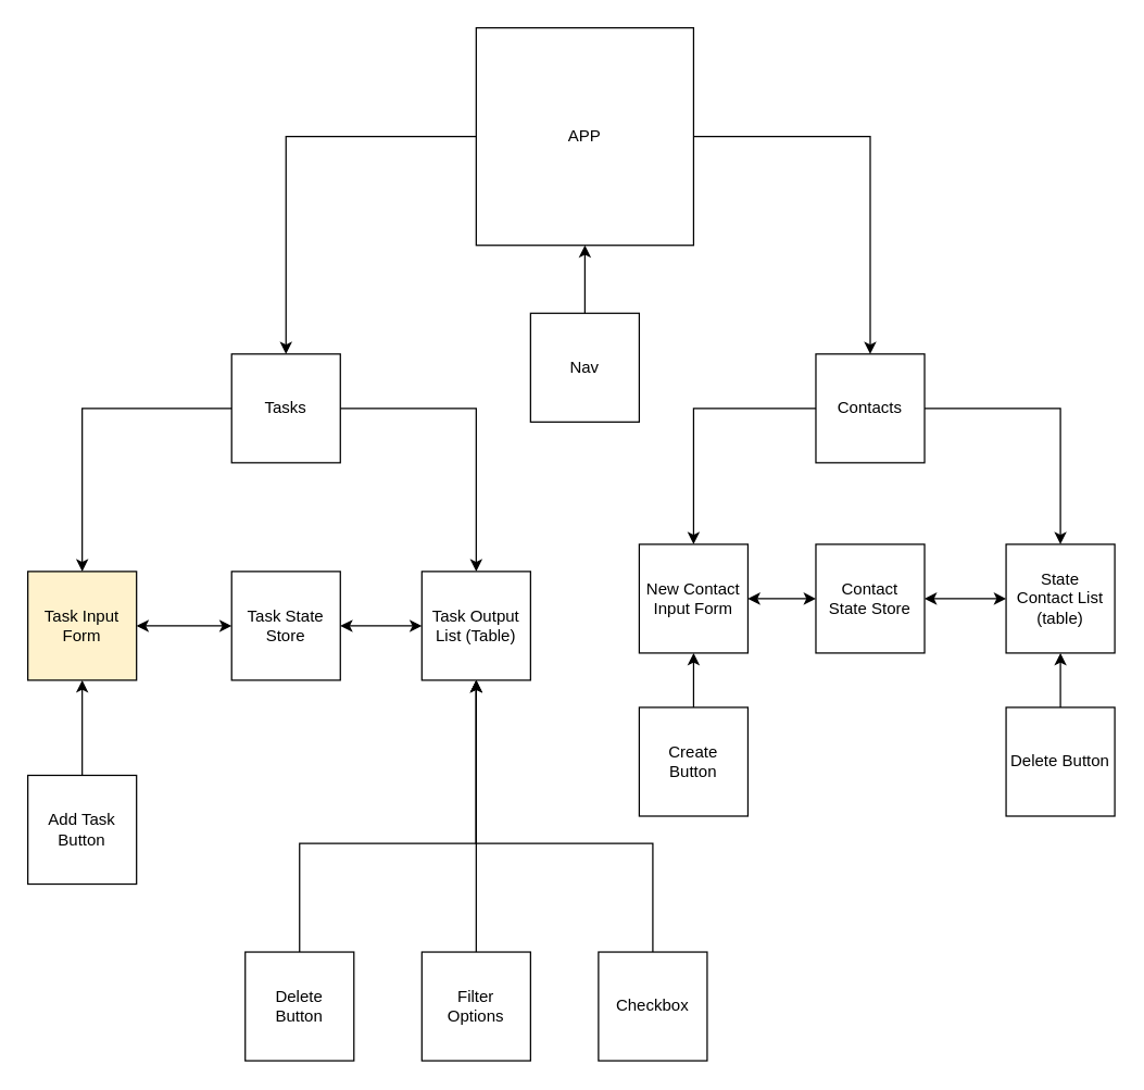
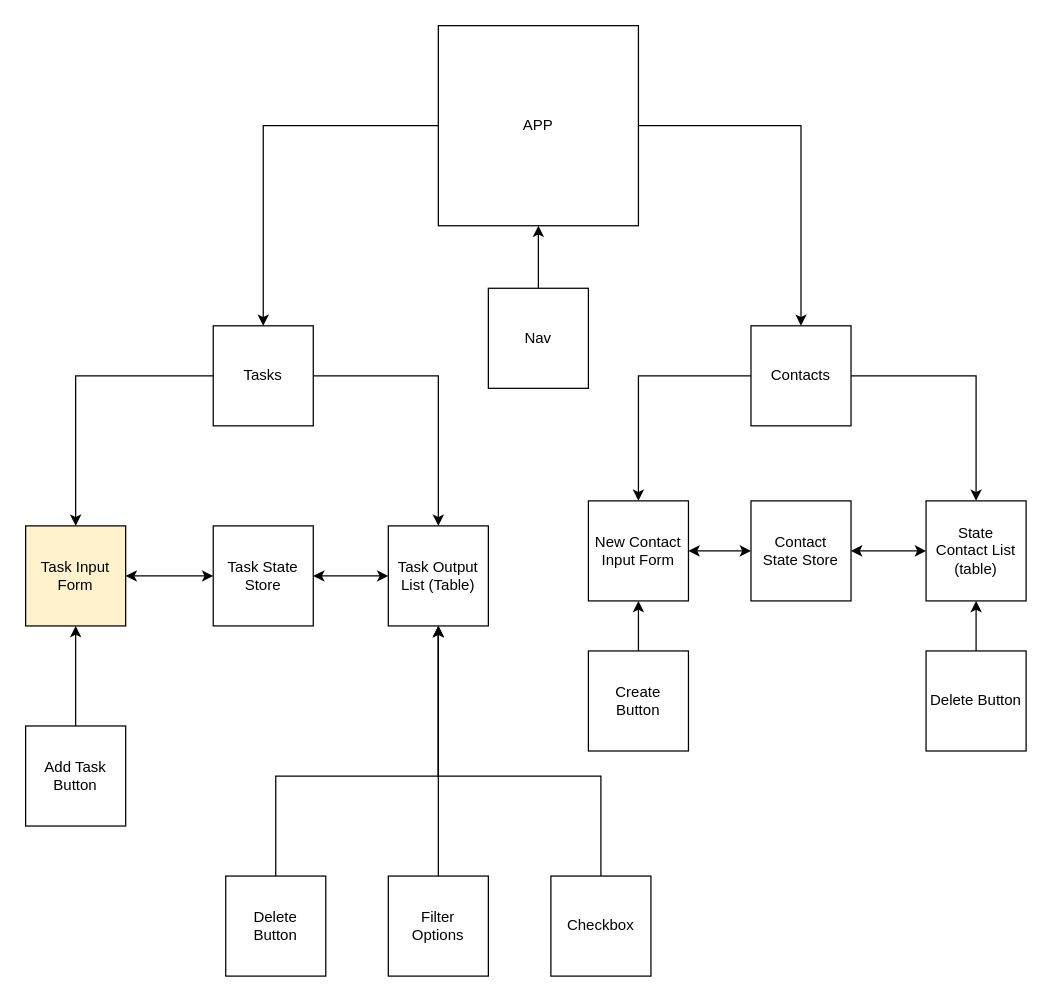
- <mxCell id="27" value="Add Task&lt;br&gt;Button" style="whiteSpace=wrap;html=1;aspect=fixed;" vertex="1" parent="1"><mxGeometry x="20" y="570" width="80" height="80" as="geometry" /></mxCell>
+ <mxCell id="27" value="Add Task&lt;br&gt;Button" style="whiteSpace=wrap;html=1;aspect=fixed;" vertex="1" parent="1"><mxGeometry x="20" y="580" width="80" height="80" as="geometry" /></mxCell>
